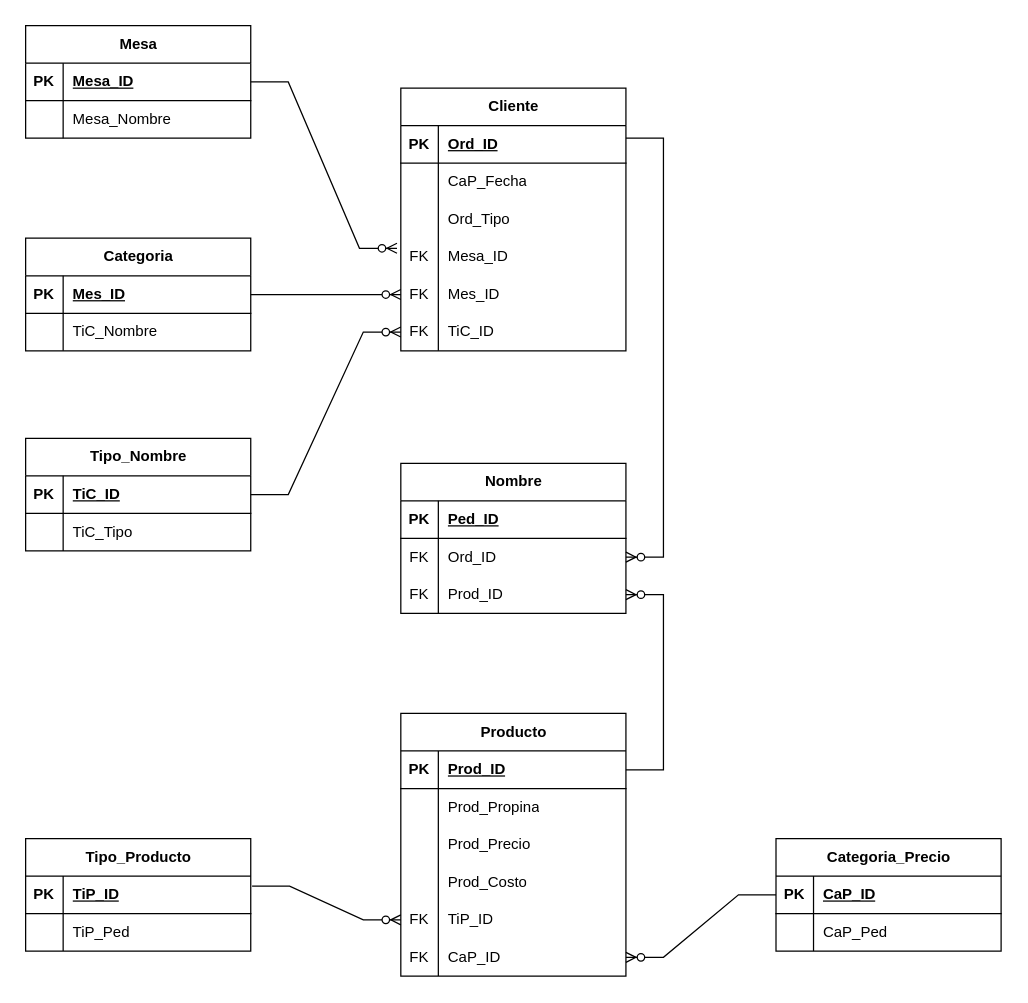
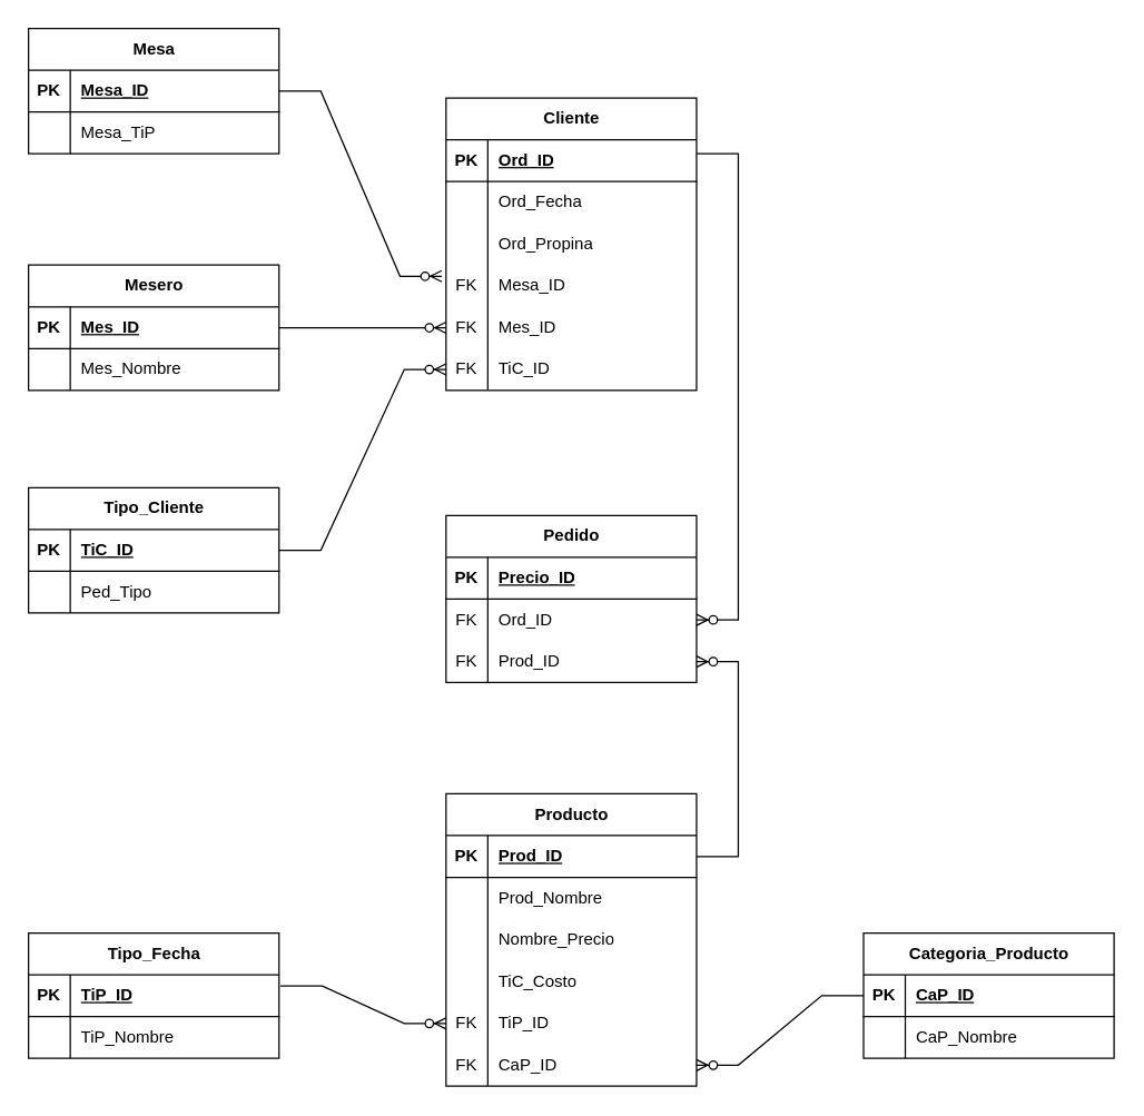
- <mxCell id="8" value="Mesa_Nombre" style="shape=partialRectangle;connectable=0;fillColor=none;top=0;left=0;bottom=0;right=0;align=left;spacingLeft=6;overflow=hidden;whiteSpace=wrap;html=1;" vertex="1" parent="6"><mxGeometry x="30" width="150" height="30" as="geometry"><mxRectangle width="150" height="30" as="alternateBounds" /></mxGeometry></mxCell>
+ <mxCell id="8" value="Mesa_TiP" style="shape=partialRectangle;connectable=0;fillColor=none;top=0;left=0;bottom=0;right=0;align=left;spacingLeft=6;overflow=hidden;whiteSpace=wrap;html=1;" vertex="1" parent="6"><mxGeometry x="30" width="150" height="30" as="geometry"><mxRectangle width="150" height="30" as="alternateBounds" /></mxGeometry></mxCell>
- <mxCell id="75" value="CaP_Fecha" style="shape=partialRectangle;connectable=0;fillColor=none;top=0;left=0;bottom=0;right=0;align=left;spacingLeft=6;overflow=hidden;whiteSpace=wrap;html=1;" vertex="1" parent="73"><mxGeometry x="30" width="150" height="30" as="geometry"><mxRectangle width="150" height="30" as="alternateBounds" /></mxGeometry></mxCell>
+ <mxCell id="75" value="Ord_Fecha" style="shape=partialRectangle;connectable=0;fillColor=none;top=0;left=0;bottom=0;right=0;align=left;spacingLeft=6;overflow=hidden;whiteSpace=wrap;html=1;" vertex="1" parent="73"><mxGeometry x="30" width="150" height="30" as="geometry"><mxRectangle width="150" height="30" as="alternateBounds" /></mxGeometry></mxCell>
- <mxCell id="78" value="Ord_Tipo" style="shape=partialRectangle;connectable=0;fillColor=none;top=0;left=0;bottom=0;right=0;align=left;spacingLeft=6;overflow=hidden;whiteSpace=wrap;html=1;" vertex="1" parent="76"><mxGeometry x="30" width="150" height="30" as="geometry"><mxRectangle width="150" height="30" as="alternateBounds" /></mxGeometry></mxCell>
+ <mxCell id="78" value="Ord_Propina" style="shape=partialRectangle;connectable=0;fillColor=none;top=0;left=0;bottom=0;right=0;align=left;spacingLeft=6;overflow=hidden;whiteSpace=wrap;html=1;" vertex="1" parent="76"><mxGeometry x="30" width="150" height="30" as="geometry"><mxRectangle width="150" height="30" as="alternateBounds" /></mxGeometry></mxCell>
- <mxCell id="55" value="Categoria" style="shape=table;startSize=30;container=1;collapsible=1;childLayout=tableLayout;fixedRows=1;rowLines=0;fontStyle=1;align=center;resizeLast=1;html=1;" vertex="1" parent="1"><mxGeometry x="20" y="190" width="180" height="90" as="geometry" /></mxCell>
+ <mxCell id="55" value="Mesero" style="shape=table;startSize=30;container=1;collapsible=1;childLayout=tableLayout;fixedRows=1;rowLines=0;fontStyle=1;align=center;resizeLast=1;html=1;" vertex="1" parent="1"><mxGeometry x="20" y="190" width="180" height="90" as="geometry" /></mxCell>
- <mxCell id="61" value="TiC_Nombre" style="shape=partialRectangle;connectable=0;fillColor=none;top=0;left=0;bottom=0;right=0;align=left;spacingLeft=6;overflow=hidden;whiteSpace=wrap;html=1;" vertex="1" parent="59"><mxGeometry x="30" width="150" height="30" as="geometry"><mxRectangle width="150" height="30" as="alternateBounds" /></mxGeometry></mxCell>
+ <mxCell id="61" value="Mes_Nombre" style="shape=partialRectangle;connectable=0;fillColor=none;top=0;left=0;bottom=0;right=0;align=left;spacingLeft=6;overflow=hidden;whiteSpace=wrap;html=1;" vertex="1" parent="59"><mxGeometry x="30" width="150" height="30" as="geometry"><mxRectangle width="150" height="30" as="alternateBounds" /></mxGeometry></mxCell>
- <mxCell id="62" value="Tipo_Nombre" style="shape=table;startSize=30;container=1;collapsible=1;childLayout=tableLayout;fixedRows=1;rowLines=0;fontStyle=1;align=center;resizeLast=1;html=1;" vertex="1" parent="1"><mxGeometry x="20" y="350" width="180" height="90" as="geometry" /></mxCell>
+ <mxCell id="62" value="Tipo_Cliente" style="shape=table;startSize=30;container=1;collapsible=1;childLayout=tableLayout;fixedRows=1;rowLines=0;fontStyle=1;align=center;resizeLast=1;html=1;" vertex="1" parent="1"><mxGeometry x="20" y="350" width="180" height="90" as="geometry" /></mxCell>
- <mxCell id="44" value="Nombre" style="shape=table;startSize=30;container=1;collapsible=1;childLayout=tableLayout;fixedRows=1;rowLines=0;fontStyle=1;align=center;resizeLast=1;html=1;" vertex="1" parent="1"><mxGeometry x="320" y="370" width="180" height="120" as="geometry" /></mxCell>
+ <mxCell id="44" value="Pedido" style="shape=table;startSize=30;container=1;collapsible=1;childLayout=tableLayout;fixedRows=1;rowLines=0;fontStyle=1;align=center;resizeLast=1;html=1;" vertex="1" parent="1"><mxGeometry x="320" y="370" width="180" height="120" as="geometry" /></mxCell>
- <mxCell id="47" value="Ped_ID" style="shape=partialRectangle;connectable=0;fillColor=none;top=0;left=0;bottom=0;right=0;align=left;spacingLeft=6;fontStyle=5;overflow=hidden;whiteSpace=wrap;html=1;" vertex="1" parent="45"><mxGeometry x="30" width="150" height="30" as="geometry"><mxRectangle width="150" height="30" as="alternateBounds" /></mxGeometry></mxCell>
+ <mxCell id="47" value="Precio_ID" style="shape=partialRectangle;connectable=0;fillColor=none;top=0;left=0;bottom=0;right=0;align=left;spacingLeft=6;fontStyle=5;overflow=hidden;whiteSpace=wrap;html=1;" vertex="1" parent="45"><mxGeometry x="30" width="150" height="30" as="geometry"><mxRectangle width="150" height="30" as="alternateBounds" /></mxGeometry></mxCell>
- <mxCell id="68" value="TiC_Tipo" style="shape=partialRectangle;connectable=0;fillColor=none;top=0;left=0;bottom=0;right=0;align=left;spacingLeft=6;overflow=hidden;whiteSpace=wrap;html=1;" vertex="1" parent="66"><mxGeometry x="30" width="150" height="30" as="geometry"><mxRectangle width="150" height="30" as="alternateBounds" /></mxGeometry></mxCell>
+ <mxCell id="68" value="Ped_Tipo" style="shape=partialRectangle;connectable=0;fillColor=none;top=0;left=0;bottom=0;right=0;align=left;spacingLeft=6;overflow=hidden;whiteSpace=wrap;html=1;" vertex="1" parent="66"><mxGeometry x="30" width="150" height="30" as="geometry"><mxRectangle width="150" height="30" as="alternateBounds" /></mxGeometry></mxCell>
- <mxCell id="29" value="Prod_Propina" style="shape=partialRectangle;connectable=0;fillColor=none;top=0;left=0;bottom=0;right=0;align=left;spacingLeft=6;overflow=hidden;whiteSpace=wrap;html=1;" vertex="1" parent="27"><mxGeometry x="30" width="150" height="30" as="geometry"><mxRectangle width="150" height="30" as="alternateBounds" /></mxGeometry></mxCell>
+ <mxCell id="29" value="Prod_Nombre" style="shape=partialRectangle;connectable=0;fillColor=none;top=0;left=0;bottom=0;right=0;align=left;spacingLeft=6;overflow=hidden;whiteSpace=wrap;html=1;" vertex="1" parent="27"><mxGeometry x="30" width="150" height="30" as="geometry"><mxRectangle width="150" height="30" as="alternateBounds" /></mxGeometry></mxCell>
- <mxCell id="32" value="Prod_Precio" style="shape=partialRectangle;connectable=0;fillColor=none;top=0;left=0;bottom=0;right=0;align=left;spacingLeft=6;overflow=hidden;whiteSpace=wrap;html=1;" vertex="1" parent="30"><mxGeometry x="30" width="150" height="30" as="geometry"><mxRectangle width="150" height="30" as="alternateBounds" /></mxGeometry></mxCell>
+ <mxCell id="32" value="Nombre_Precio" style="shape=partialRectangle;connectable=0;fillColor=none;top=0;left=0;bottom=0;right=0;align=left;spacingLeft=6;overflow=hidden;whiteSpace=wrap;html=1;" vertex="1" parent="30"><mxGeometry x="30" width="150" height="30" as="geometry"><mxRectangle width="150" height="30" as="alternateBounds" /></mxGeometry></mxCell>
- <mxCell id="16" value="Tipo_Producto" style="shape=table;startSize=30;container=1;collapsible=1;childLayout=tableLayout;fixedRows=1;rowLines=0;fontStyle=1;align=center;resizeLast=1;html=1;" vertex="1" parent="1"><mxGeometry x="20" y="670" width="180" height="90" as="geometry" /></mxCell>
+ <mxCell id="16" value="Tipo_Fecha" style="shape=table;startSize=30;container=1;collapsible=1;childLayout=tableLayout;fixedRows=1;rowLines=0;fontStyle=1;align=center;resizeLast=1;html=1;" vertex="1" parent="1"><mxGeometry x="20" y="670" width="180" height="90" as="geometry" /></mxCell>
- <mxCell id="9" value="Categoria_Precio" style="shape=table;startSize=30;container=1;collapsible=1;childLayout=tableLayout;fixedRows=1;rowLines=0;fontStyle=1;align=center;resizeLast=1;html=1;" vertex="1" parent="1"><mxGeometry x="620" y="670" width="180" height="90" as="geometry" /></mxCell>
+ <mxCell id="9" value="Categoria_Producto" style="shape=table;startSize=30;container=1;collapsible=1;childLayout=tableLayout;fixedRows=1;rowLines=0;fontStyle=1;align=center;resizeLast=1;html=1;" vertex="1" parent="1"><mxGeometry x="620" y="670" width="180" height="90" as="geometry" /></mxCell>
- <mxCell id="35" value="Prod_Costo" style="shape=partialRectangle;connectable=0;fillColor=none;top=0;left=0;bottom=0;right=0;align=left;spacingLeft=6;overflow=hidden;whiteSpace=wrap;html=1;" vertex="1" parent="33"><mxGeometry x="30" width="150" height="30" as="geometry"><mxRectangle width="150" height="30" as="alternateBounds" /></mxGeometry></mxCell>
+ <mxCell id="35" value="TiC_Costo" style="shape=partialRectangle;connectable=0;fillColor=none;top=0;left=0;bottom=0;right=0;align=left;spacingLeft=6;overflow=hidden;whiteSpace=wrap;html=1;" vertex="1" parent="33"><mxGeometry x="30" width="150" height="30" as="geometry"><mxRectangle width="150" height="30" as="alternateBounds" /></mxGeometry></mxCell>
- <mxCell id="22" value="TiP_Ped" style="shape=partialRectangle;connectable=0;fillColor=none;top=0;left=0;bottom=0;right=0;align=left;spacingLeft=6;overflow=hidden;whiteSpace=wrap;html=1;" vertex="1" parent="20"><mxGeometry x="30" width="150" height="30" as="geometry"><mxRectangle width="150" height="30" as="alternateBounds" /></mxGeometry></mxCell>
+ <mxCell id="22" value="TiP_Nombre" style="shape=partialRectangle;connectable=0;fillColor=none;top=0;left=0;bottom=0;right=0;align=left;spacingLeft=6;overflow=hidden;whiteSpace=wrap;html=1;" vertex="1" parent="20"><mxGeometry x="30" width="150" height="30" as="geometry"><mxRectangle width="150" height="30" as="alternateBounds" /></mxGeometry></mxCell>
- <mxCell id="15" value="CaP_Ped" style="shape=partialRectangle;connectable=0;fillColor=none;top=0;left=0;bottom=0;right=0;align=left;spacingLeft=6;overflow=hidden;whiteSpace=wrap;html=1;" vertex="1" parent="13"><mxGeometry x="30" width="150" height="30" as="geometry"><mxRectangle width="150" height="30" as="alternateBounds" /></mxGeometry></mxCell>
+ <mxCell id="15" value="CaP_Nombre" style="shape=partialRectangle;connectable=0;fillColor=none;top=0;left=0;bottom=0;right=0;align=left;spacingLeft=6;overflow=hidden;whiteSpace=wrap;html=1;" vertex="1" parent="13"><mxGeometry x="30" width="150" height="30" as="geometry"><mxRectangle width="150" height="30" as="alternateBounds" /></mxGeometry></mxCell>
